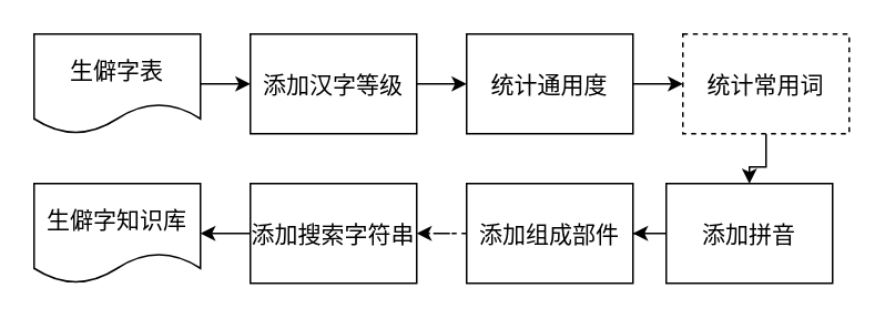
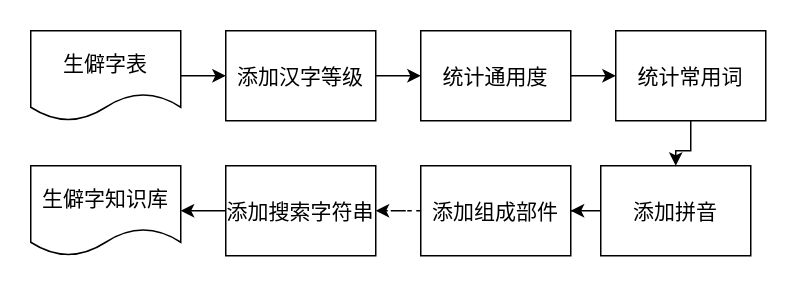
- <mxCell id="9" value="统计常用词" style="rounded=0;fontSize=14;fontFamily=SimSun;dashed=1;" parent="1" vertex="1"><mxGeometry x="410" y="20" width="100" height="60" as="geometry" /></mxCell>
+ <mxCell id="9" value="统计常用词" style="rounded=0;fontSize=14;fontFamily=SimSun;" parent="1" vertex="1"><mxGeometry x="410" y="20" width="100" height="60" as="geometry" /></mxCell>
